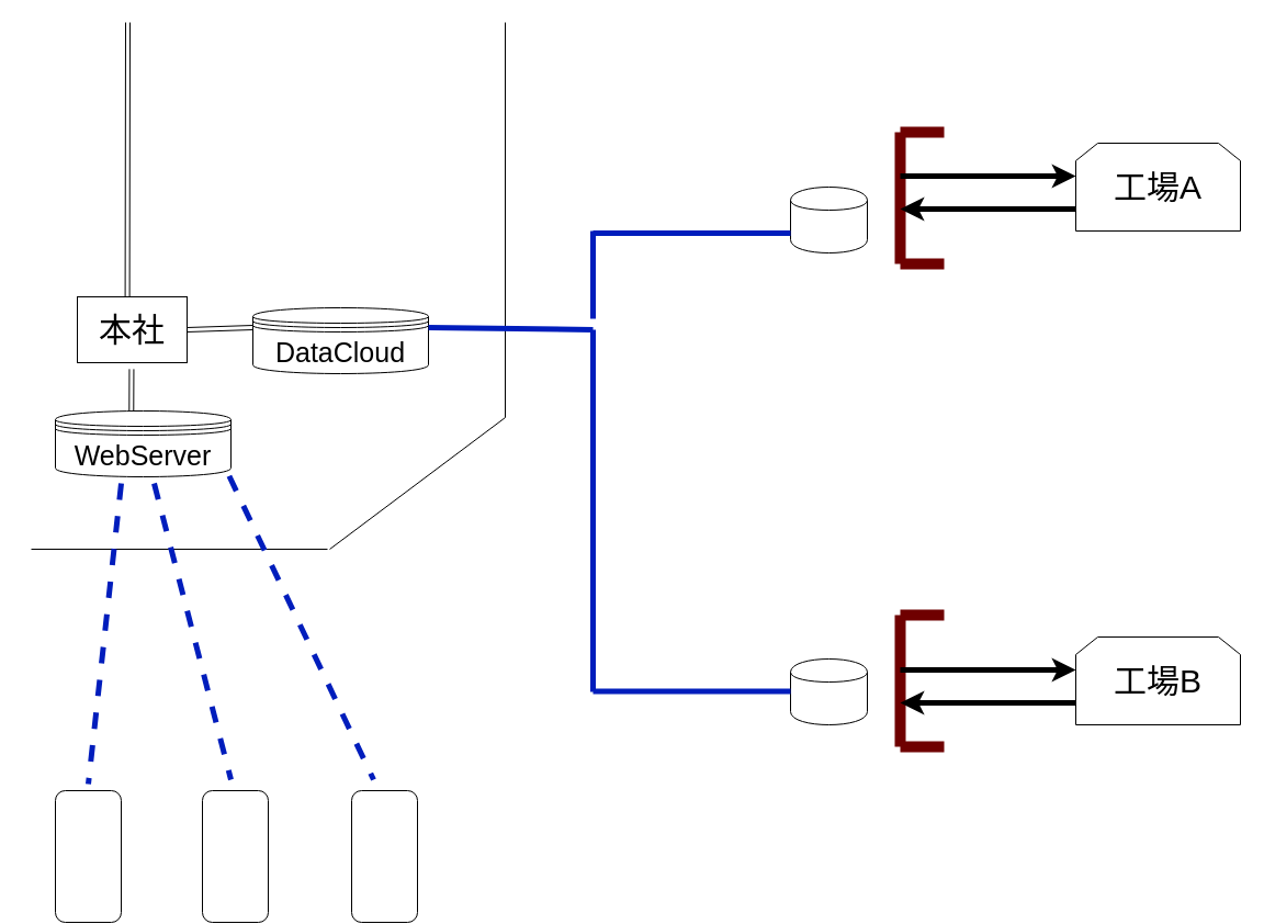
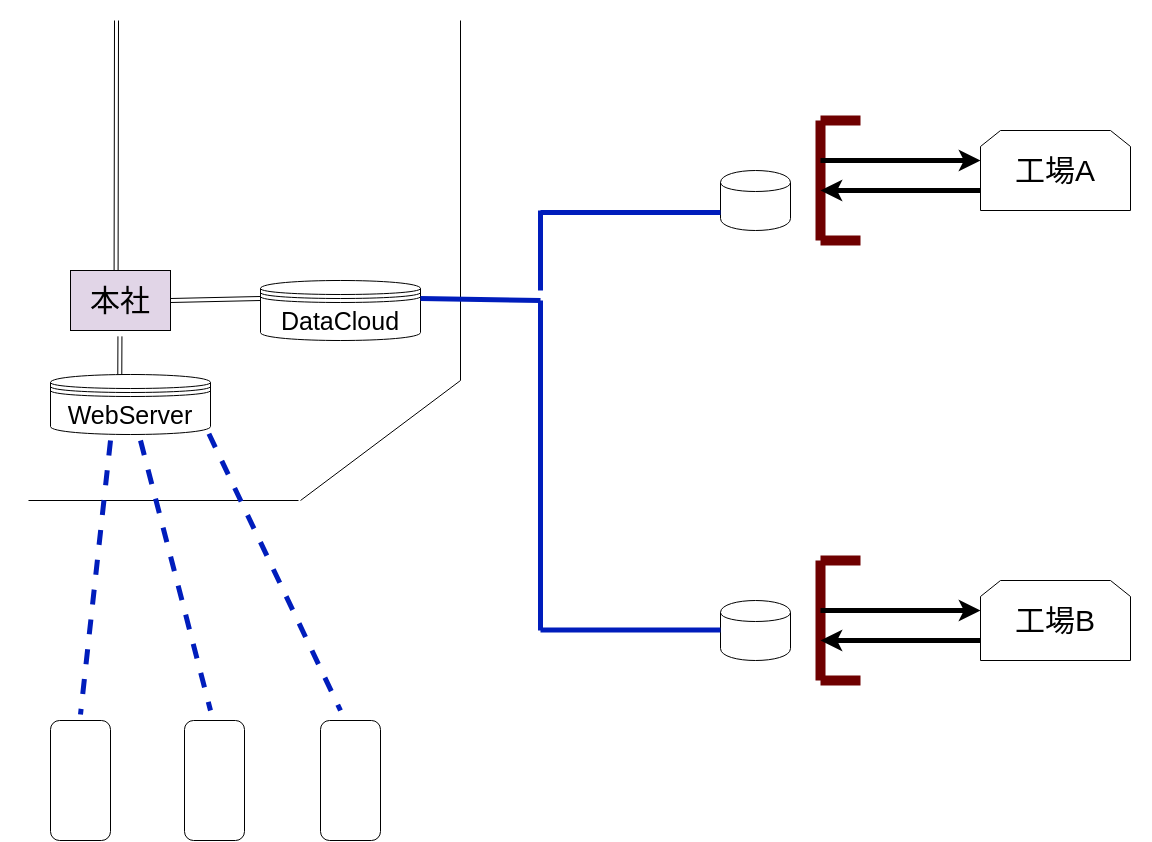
- <mxCell id="8" value="&lt;font style=&quot;font-size: 30px&quot;&gt;本社&lt;/font&gt;" style="rounded=0;whiteSpace=wrap;html=1;" vertex="1" parent="1"><mxGeometry x="70" y="270" width="100" height="60" as="geometry" /></mxCell>
+ <mxCell id="8" value="&lt;font style=&quot;font-size: 30px&quot;&gt;本社&lt;/font&gt;" style="rounded=0;whiteSpace=wrap;html=1;fillColor=#e1d5e7;" vertex="1" parent="1"><mxGeometry x="70" y="270" width="100" height="60" as="geometry" /></mxCell>
- <mxCell id="4" value="&lt;span style=&quot;font-size: 25px&quot;&gt;DataCloud&lt;/span&gt;" style="shape=datastore;whiteSpace=wrap;html=1;" vertex="1" parent="1"><mxGeometry x="230" y="280" width="160" height="60" as="geometry" /></mxCell>
+ <mxCell id="4" value="&lt;span style=&quot;font-size: 25px&quot;&gt;DataCloud&lt;/span&gt;" style="shape=datastore;whiteSpace=wrap;html=1;" vertex="1" parent="1"><mxGeometry x="260" y="280" width="160" height="60" as="geometry" /></mxCell>
